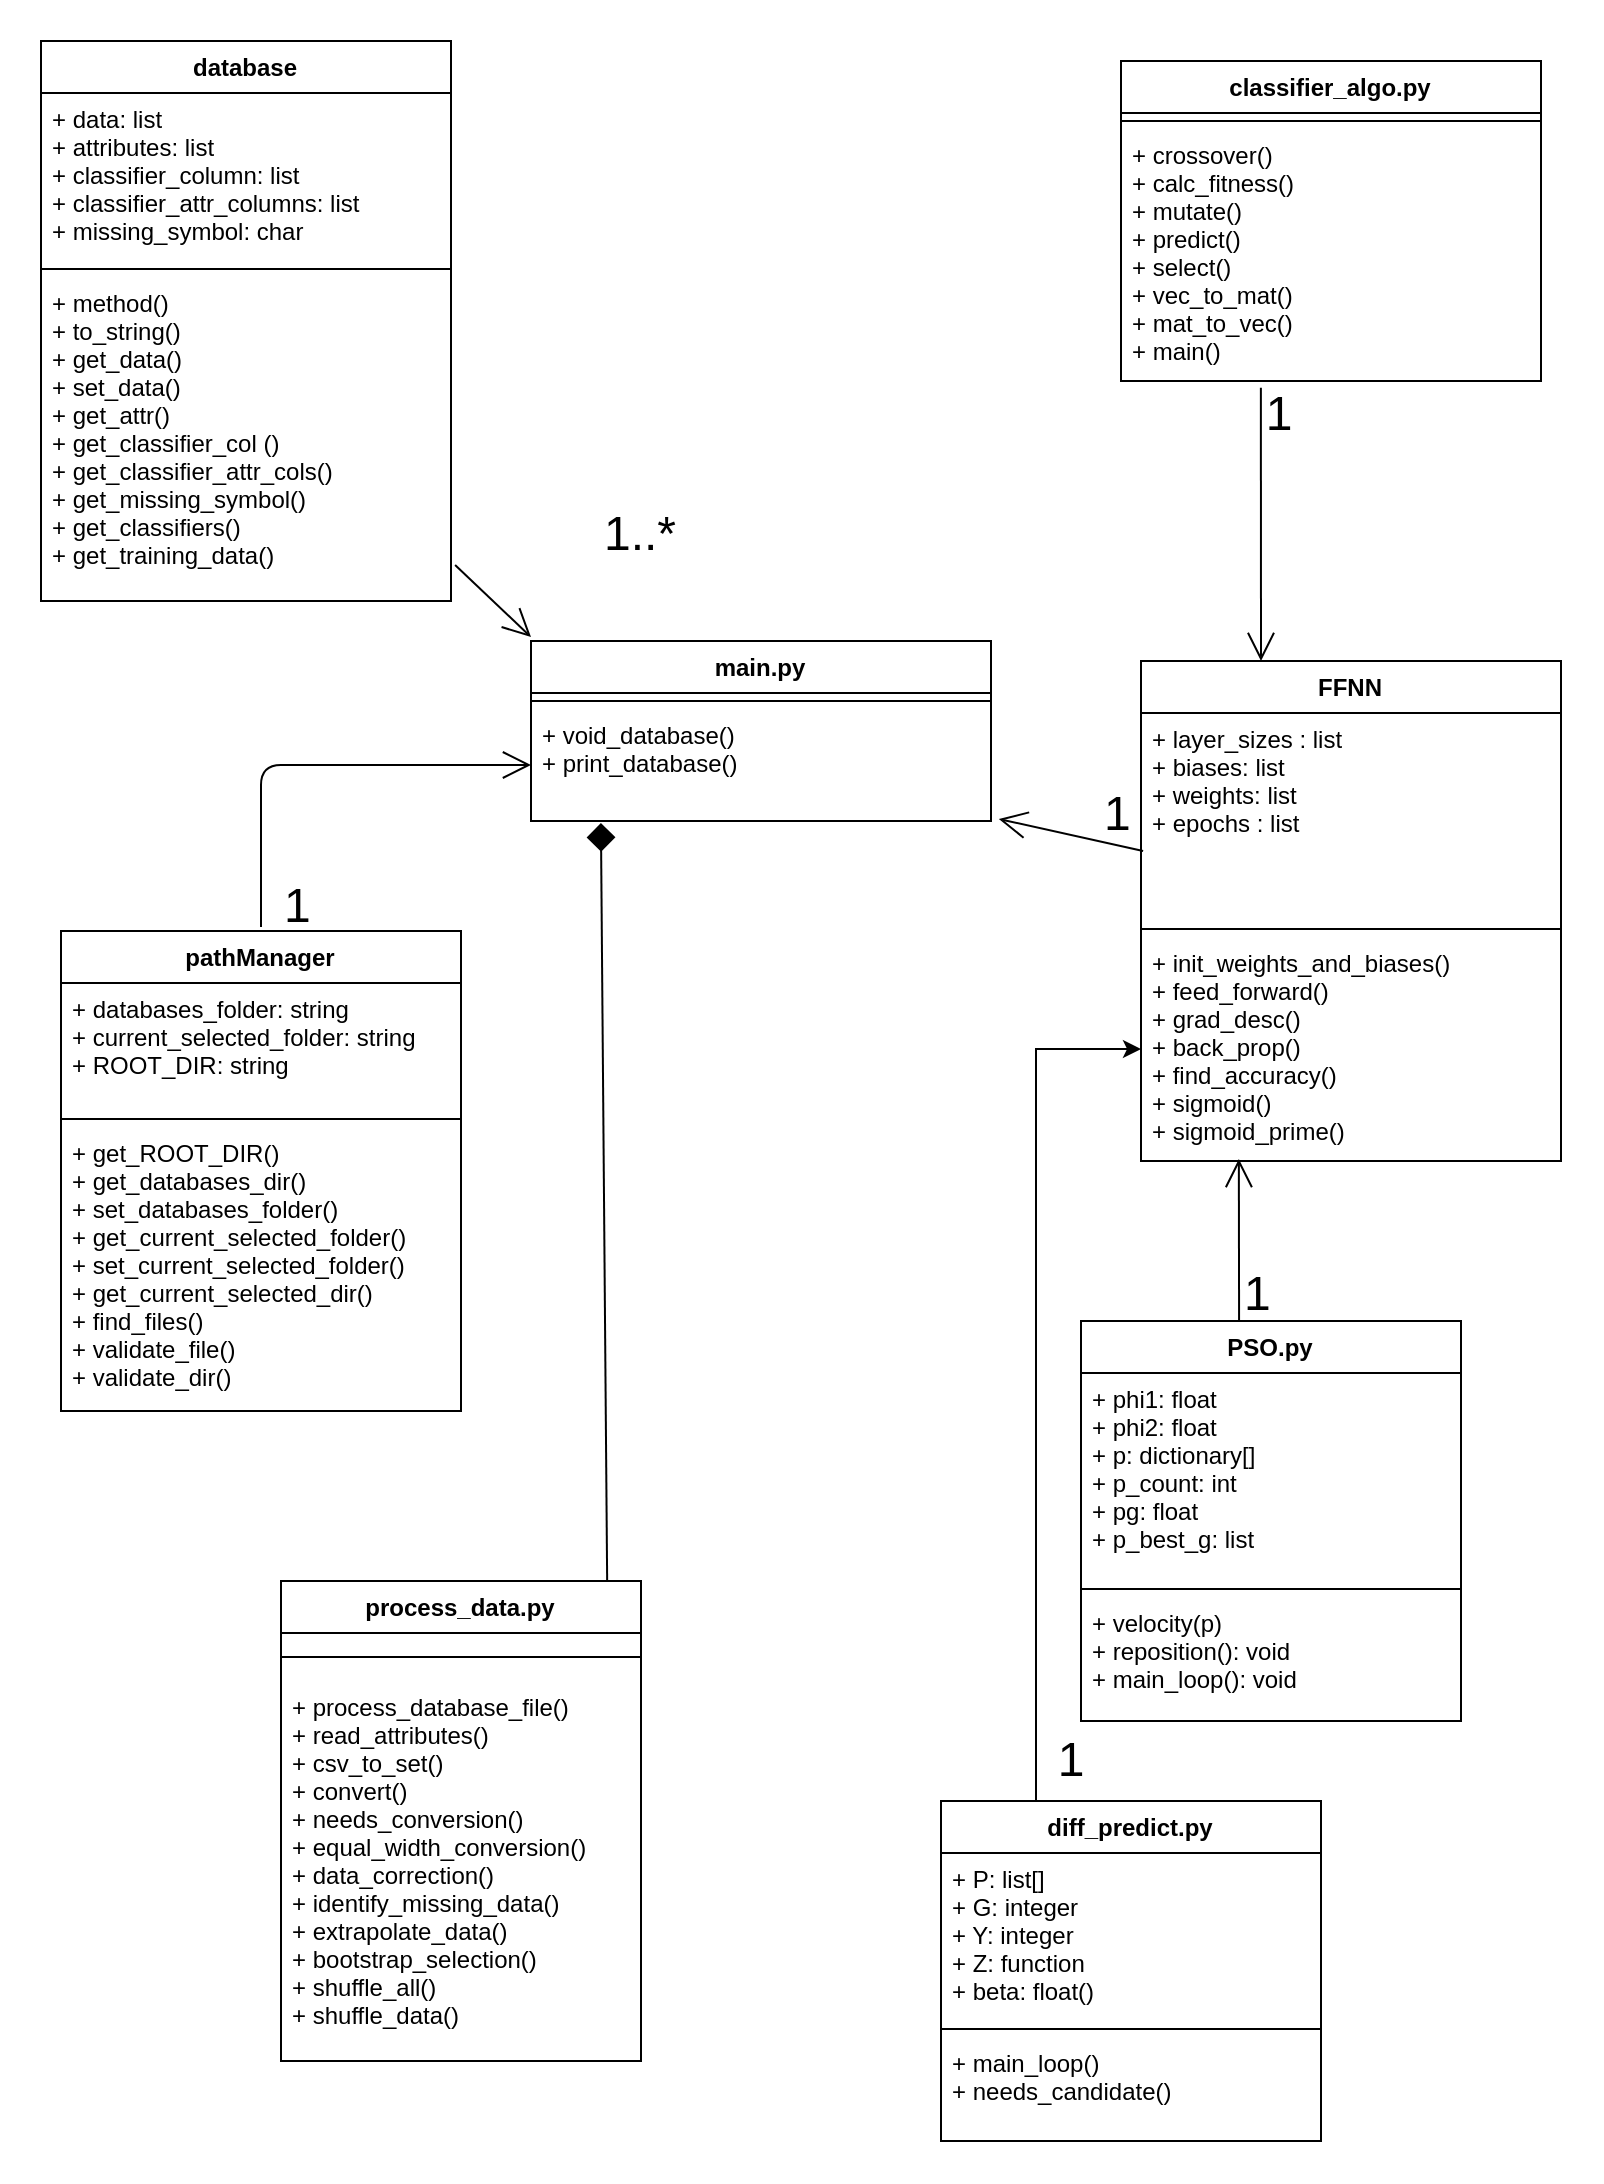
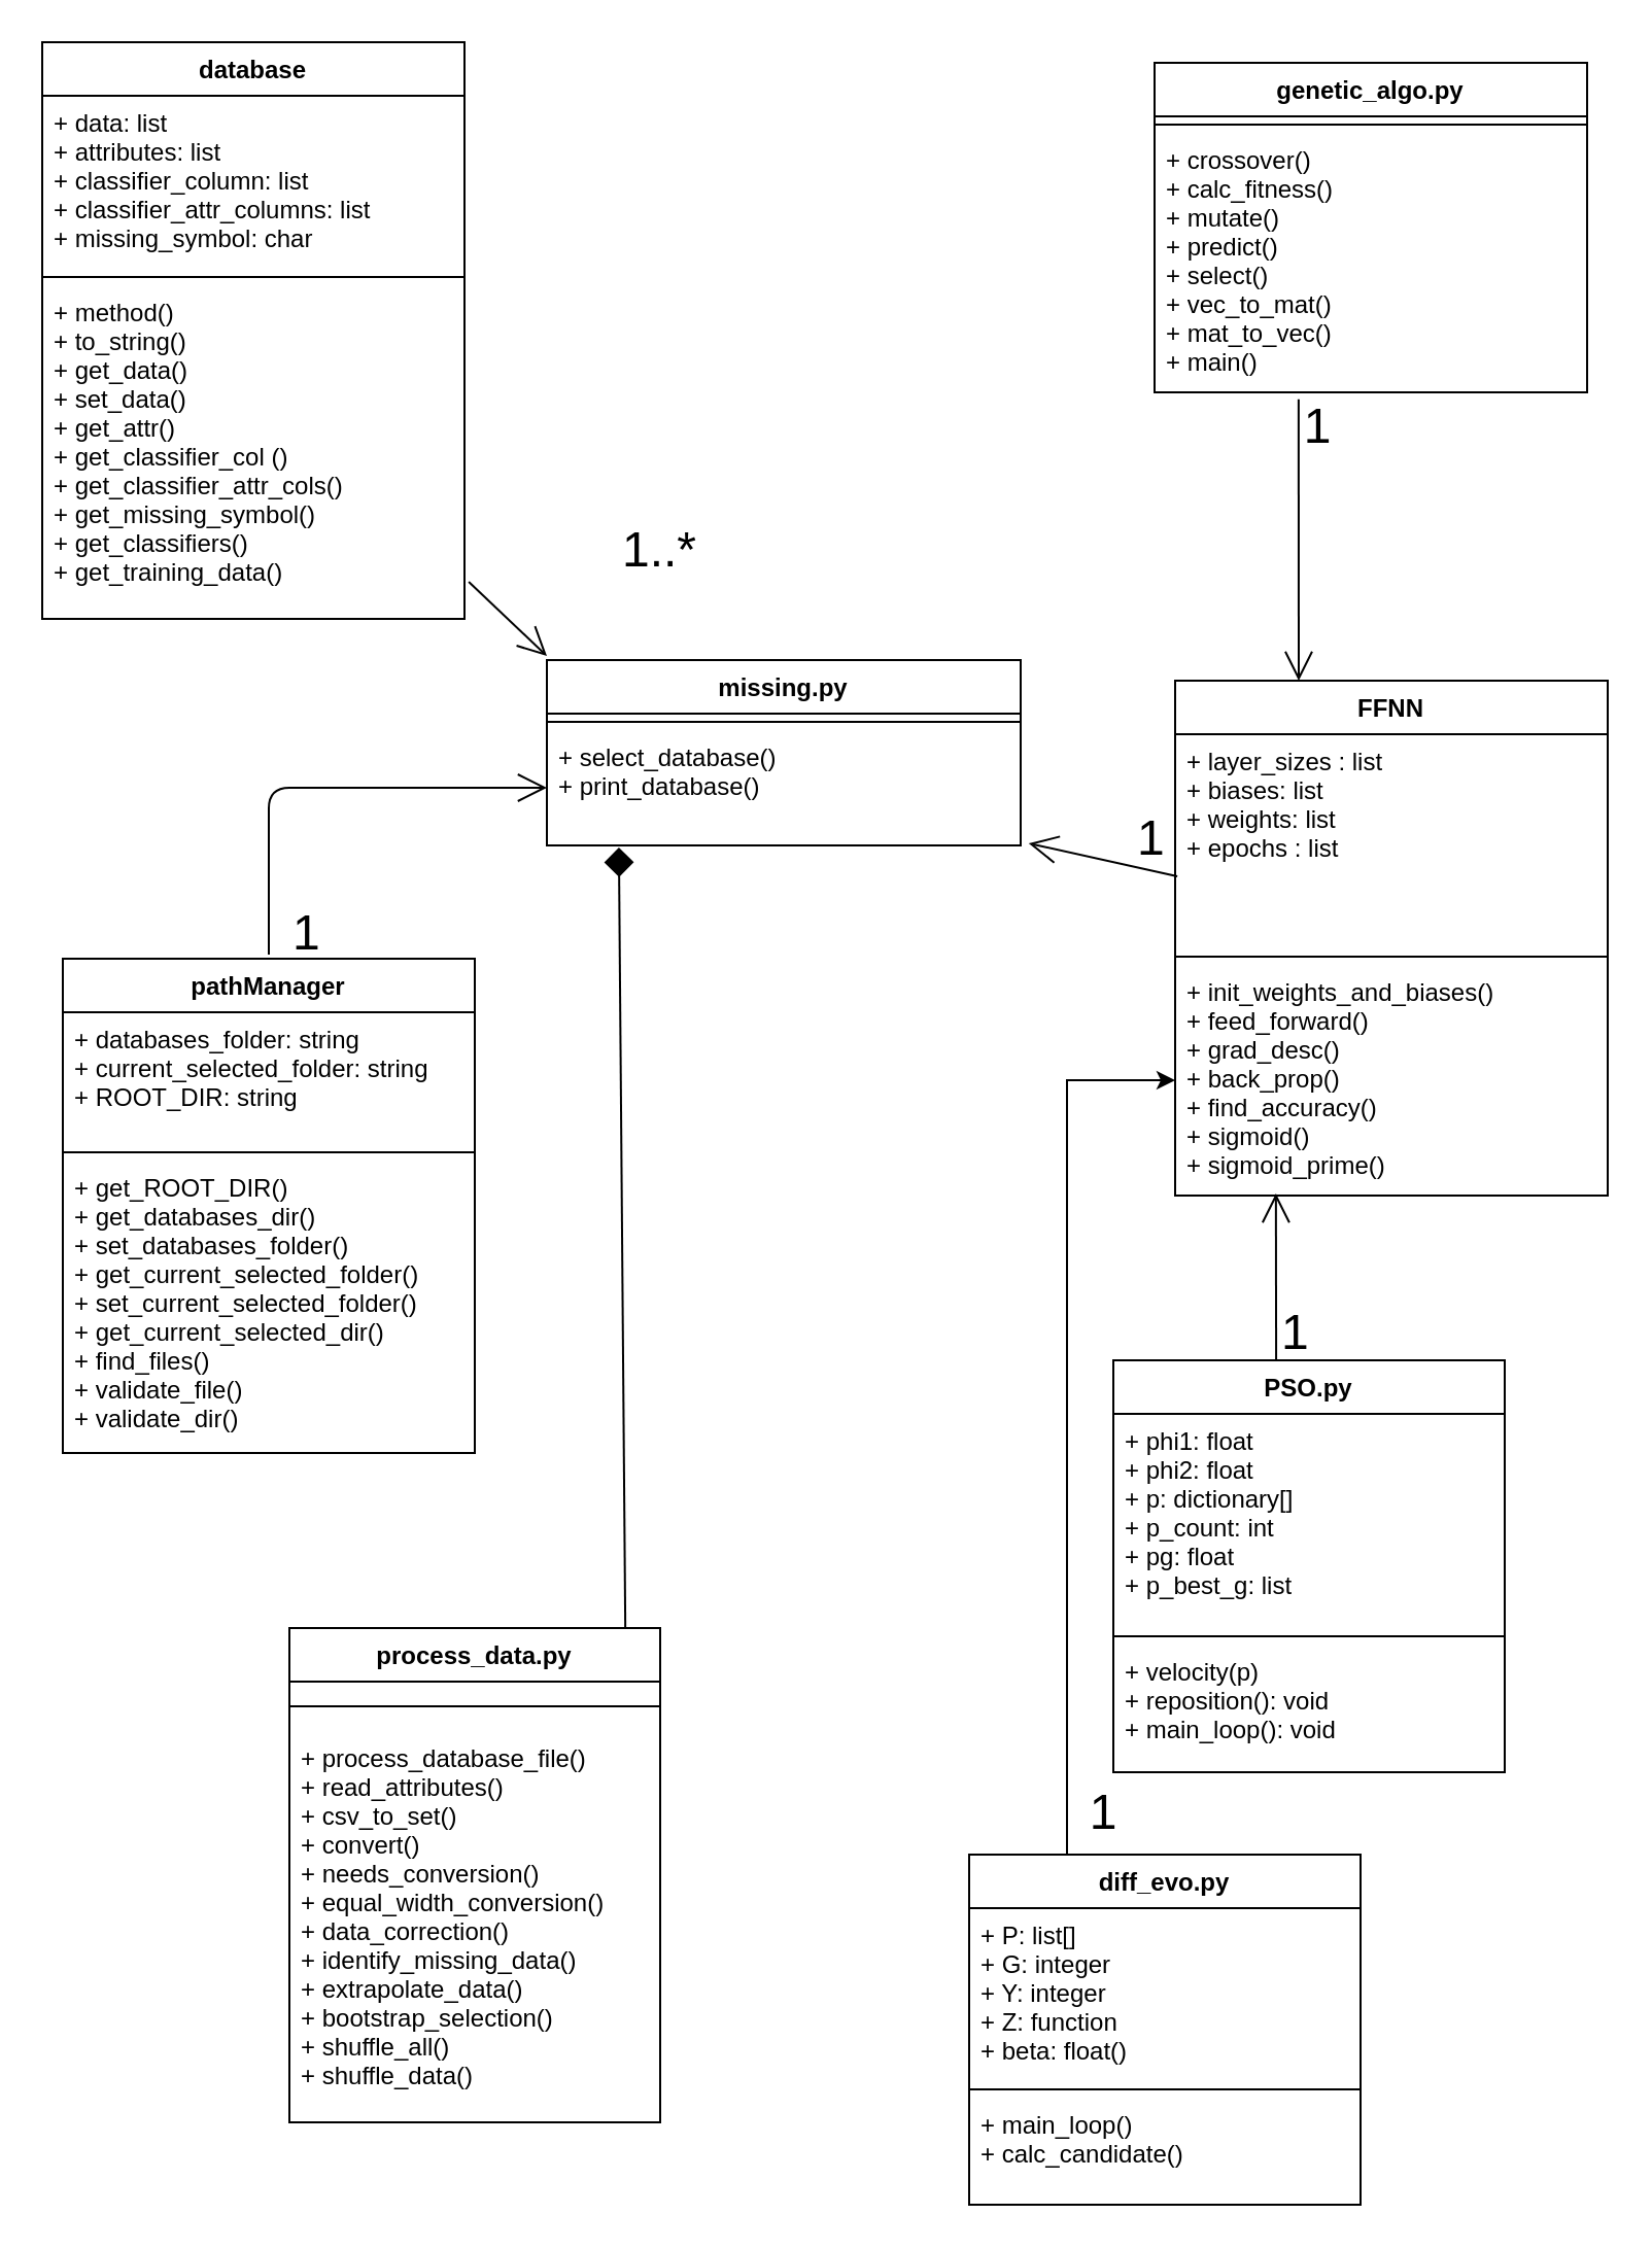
- <mxCell id="27" value="classifier_algo.py" style="swimlane;fontStyle=1;align=center;verticalAlign=top;childLayout=stackLayout;horizontal=1;startSize=26;horizontalStack=0;resizeParent=1;resizeParentMax=0;resizeLast=0;collapsible=1;marginBottom=0;" parent="1" vertex="1"><mxGeometry x="560" y="30" width="210" height="160" as="geometry" /></mxCell>
+ <mxCell id="27" value="genetic_algo.py" style="swimlane;fontStyle=1;align=center;verticalAlign=top;childLayout=stackLayout;horizontal=1;startSize=26;horizontalStack=0;resizeParent=1;resizeParentMax=0;resizeLast=0;collapsible=1;marginBottom=0;" parent="1" vertex="1"><mxGeometry x="560" y="30" width="210" height="160" as="geometry" /></mxCell>
- <mxCell id="10" value="main.py" style="swimlane;fontStyle=1;align=center;verticalAlign=top;childLayout=stackLayout;horizontal=1;startSize=26;horizontalStack=0;resizeParent=1;resizeParentMax=0;resizeLast=0;collapsible=1;marginBottom=0;" parent="1" vertex="1"><mxGeometry x="265" y="320" width="230" height="90" as="geometry" /></mxCell>
+ <mxCell id="10" value="missing.py" style="swimlane;fontStyle=1;align=center;verticalAlign=top;childLayout=stackLayout;horizontal=1;startSize=26;horizontalStack=0;resizeParent=1;resizeParentMax=0;resizeLast=0;collapsible=1;marginBottom=0;" parent="1" vertex="1"><mxGeometry x="265" y="320" width="230" height="90" as="geometry" /></mxCell>
- <mxCell id="12" value="+ void_database()&#10;+ print_database()&#10;" style="text;strokeColor=none;fillColor=none;align=left;verticalAlign=top;spacingLeft=4;spacingRight=4;overflow=hidden;rotatable=0;points=[[0,0.5],[1,0.5]];portConstraint=eastwest;" parent="10" vertex="1"><mxGeometry y="34" width="230" height="56" as="geometry" /></mxCell>
+ <mxCell id="12" value="+ select_database()&#10;+ print_database()&#10;" style="text;strokeColor=none;fillColor=none;align=left;verticalAlign=top;spacingLeft=4;spacingRight=4;overflow=hidden;rotatable=0;points=[[0,0.5],[1,0.5]];portConstraint=eastwest;" parent="10" vertex="1"><mxGeometry y="34" width="230" height="56" as="geometry" /></mxCell>
- <mxCell id="38" value="diff_predict.py" style="swimlane;fontStyle=1;align=center;verticalAlign=top;childLayout=stackLayout;horizontal=1;startSize=26;horizontalStack=0;resizeParent=1;resizeParentMax=0;resizeLast=0;collapsible=1;marginBottom=0;" vertex="1" parent="1"><mxGeometry x="470" y="900" width="190" height="170" as="geometry" /></mxCell>
+ <mxCell id="38" value="diff_evo.py" style="swimlane;fontStyle=1;align=center;verticalAlign=top;childLayout=stackLayout;horizontal=1;startSize=26;horizontalStack=0;resizeParent=1;resizeParentMax=0;resizeLast=0;collapsible=1;marginBottom=0;" vertex="1" parent="1"><mxGeometry x="470" y="900" width="190" height="170" as="geometry" /></mxCell>
- <mxCell id="41" value="+ main_loop()&#10;+ needs_candidate()" style="text;strokeColor=none;fillColor=none;align=left;verticalAlign=top;spacingLeft=4;spacingRight=4;overflow=hidden;rotatable=0;points=[[0,0.5],[1,0.5]];portConstraint=eastwest;" vertex="1" parent="38"><mxGeometry y="118" width="190" height="52" as="geometry" /></mxCell>
+ <mxCell id="41" value="+ main_loop()&#10;+ calc_candidate()" style="text;strokeColor=none;fillColor=none;align=left;verticalAlign=top;spacingLeft=4;spacingRight=4;overflow=hidden;rotatable=0;points=[[0,0.5],[1,0.5]];portConstraint=eastwest;" vertex="1" parent="38"><mxGeometry y="118" width="190" height="52" as="geometry" /></mxCell>
